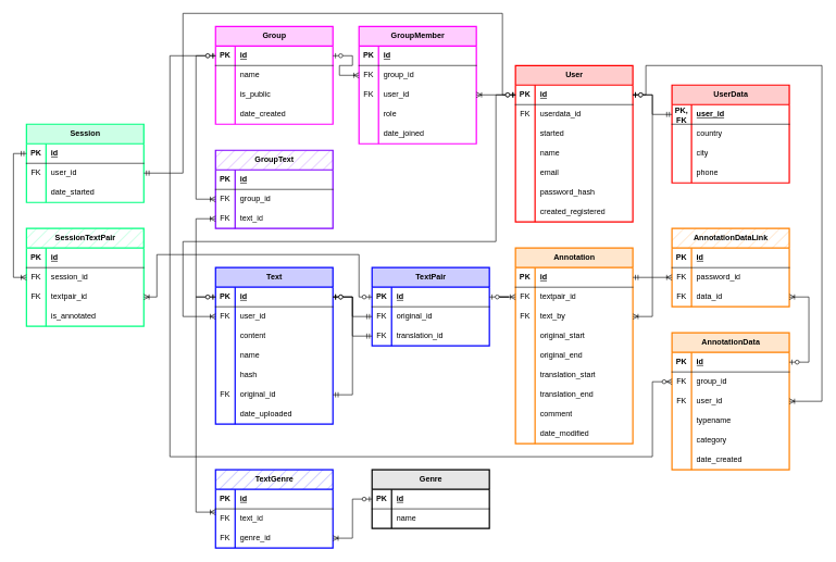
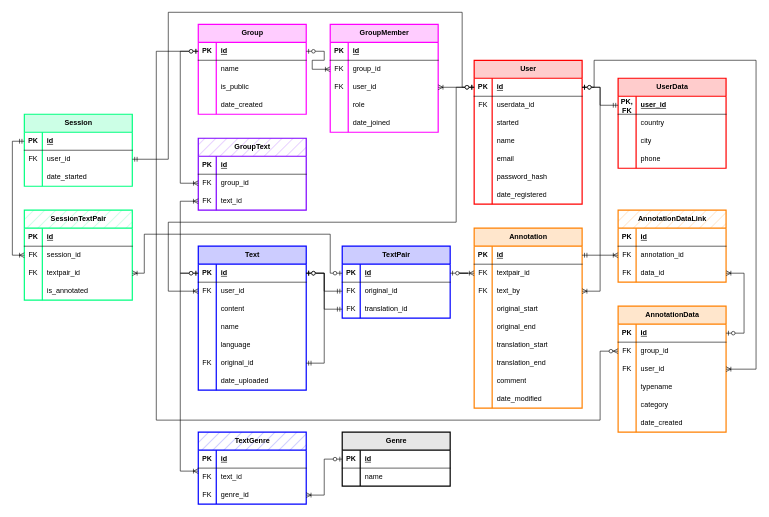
- <mxCell id="46" value="created_registered" style="shape=partialRectangle;connectable=0;fillColor=none;top=0;left=0;bottom=0;right=0;align=left;spacingLeft=6;overflow=hidden;whiteSpace=wrap;html=1;" parent="44" vertex="1"><mxGeometry x="30" width="150" height="30" as="geometry"><mxRectangle width="150" height="30" as="alternateBounds" /></mxGeometry></mxCell>
+ <mxCell id="46" value="date_registered" style="shape=partialRectangle;connectable=0;fillColor=none;top=0;left=0;bottom=0;right=0;align=left;spacingLeft=6;overflow=hidden;whiteSpace=wrap;html=1;" parent="44" vertex="1"><mxGeometry x="30" width="150" height="30" as="geometry"><mxRectangle width="150" height="30" as="alternateBounds" /></mxGeometry></mxCell>
- <mxCell id="123" value="password_id" style="shape=partialRectangle;connectable=0;fillColor=none;top=0;left=0;bottom=0;right=0;align=left;spacingLeft=6;overflow=hidden;whiteSpace=wrap;html=1;" parent="121" vertex="1"><mxGeometry x="30" width="150" height="30" as="geometry"><mxRectangle width="150" height="30" as="alternateBounds" /></mxGeometry></mxCell>
+ <mxCell id="123" value="annotation_id" style="shape=partialRectangle;connectable=0;fillColor=none;top=0;left=0;bottom=0;right=0;align=left;spacingLeft=6;overflow=hidden;whiteSpace=wrap;html=1;" parent="121" vertex="1"><mxGeometry x="30" width="150" height="30" as="geometry"><mxRectangle width="150" height="30" as="alternateBounds" /></mxGeometry></mxCell>
- <mxCell id="17" value="hash" style="shape=partialRectangle;connectable=0;fillColor=none;top=0;left=0;bottom=0;right=0;align=left;spacingLeft=6;overflow=hidden;whiteSpace=wrap;html=1;" parent="15" vertex="1"><mxGeometry x="30" width="150" height="30" as="geometry"><mxRectangle width="150" height="30" as="alternateBounds" /></mxGeometry></mxCell>
+ <mxCell id="17" value="language" style="shape=partialRectangle;connectable=0;fillColor=none;top=0;left=0;bottom=0;right=0;align=left;spacingLeft=6;overflow=hidden;whiteSpace=wrap;html=1;" parent="15" vertex="1"><mxGeometry x="30" width="150" height="30" as="geometry"><mxRectangle width="150" height="30" as="alternateBounds" /></mxGeometry></mxCell>
